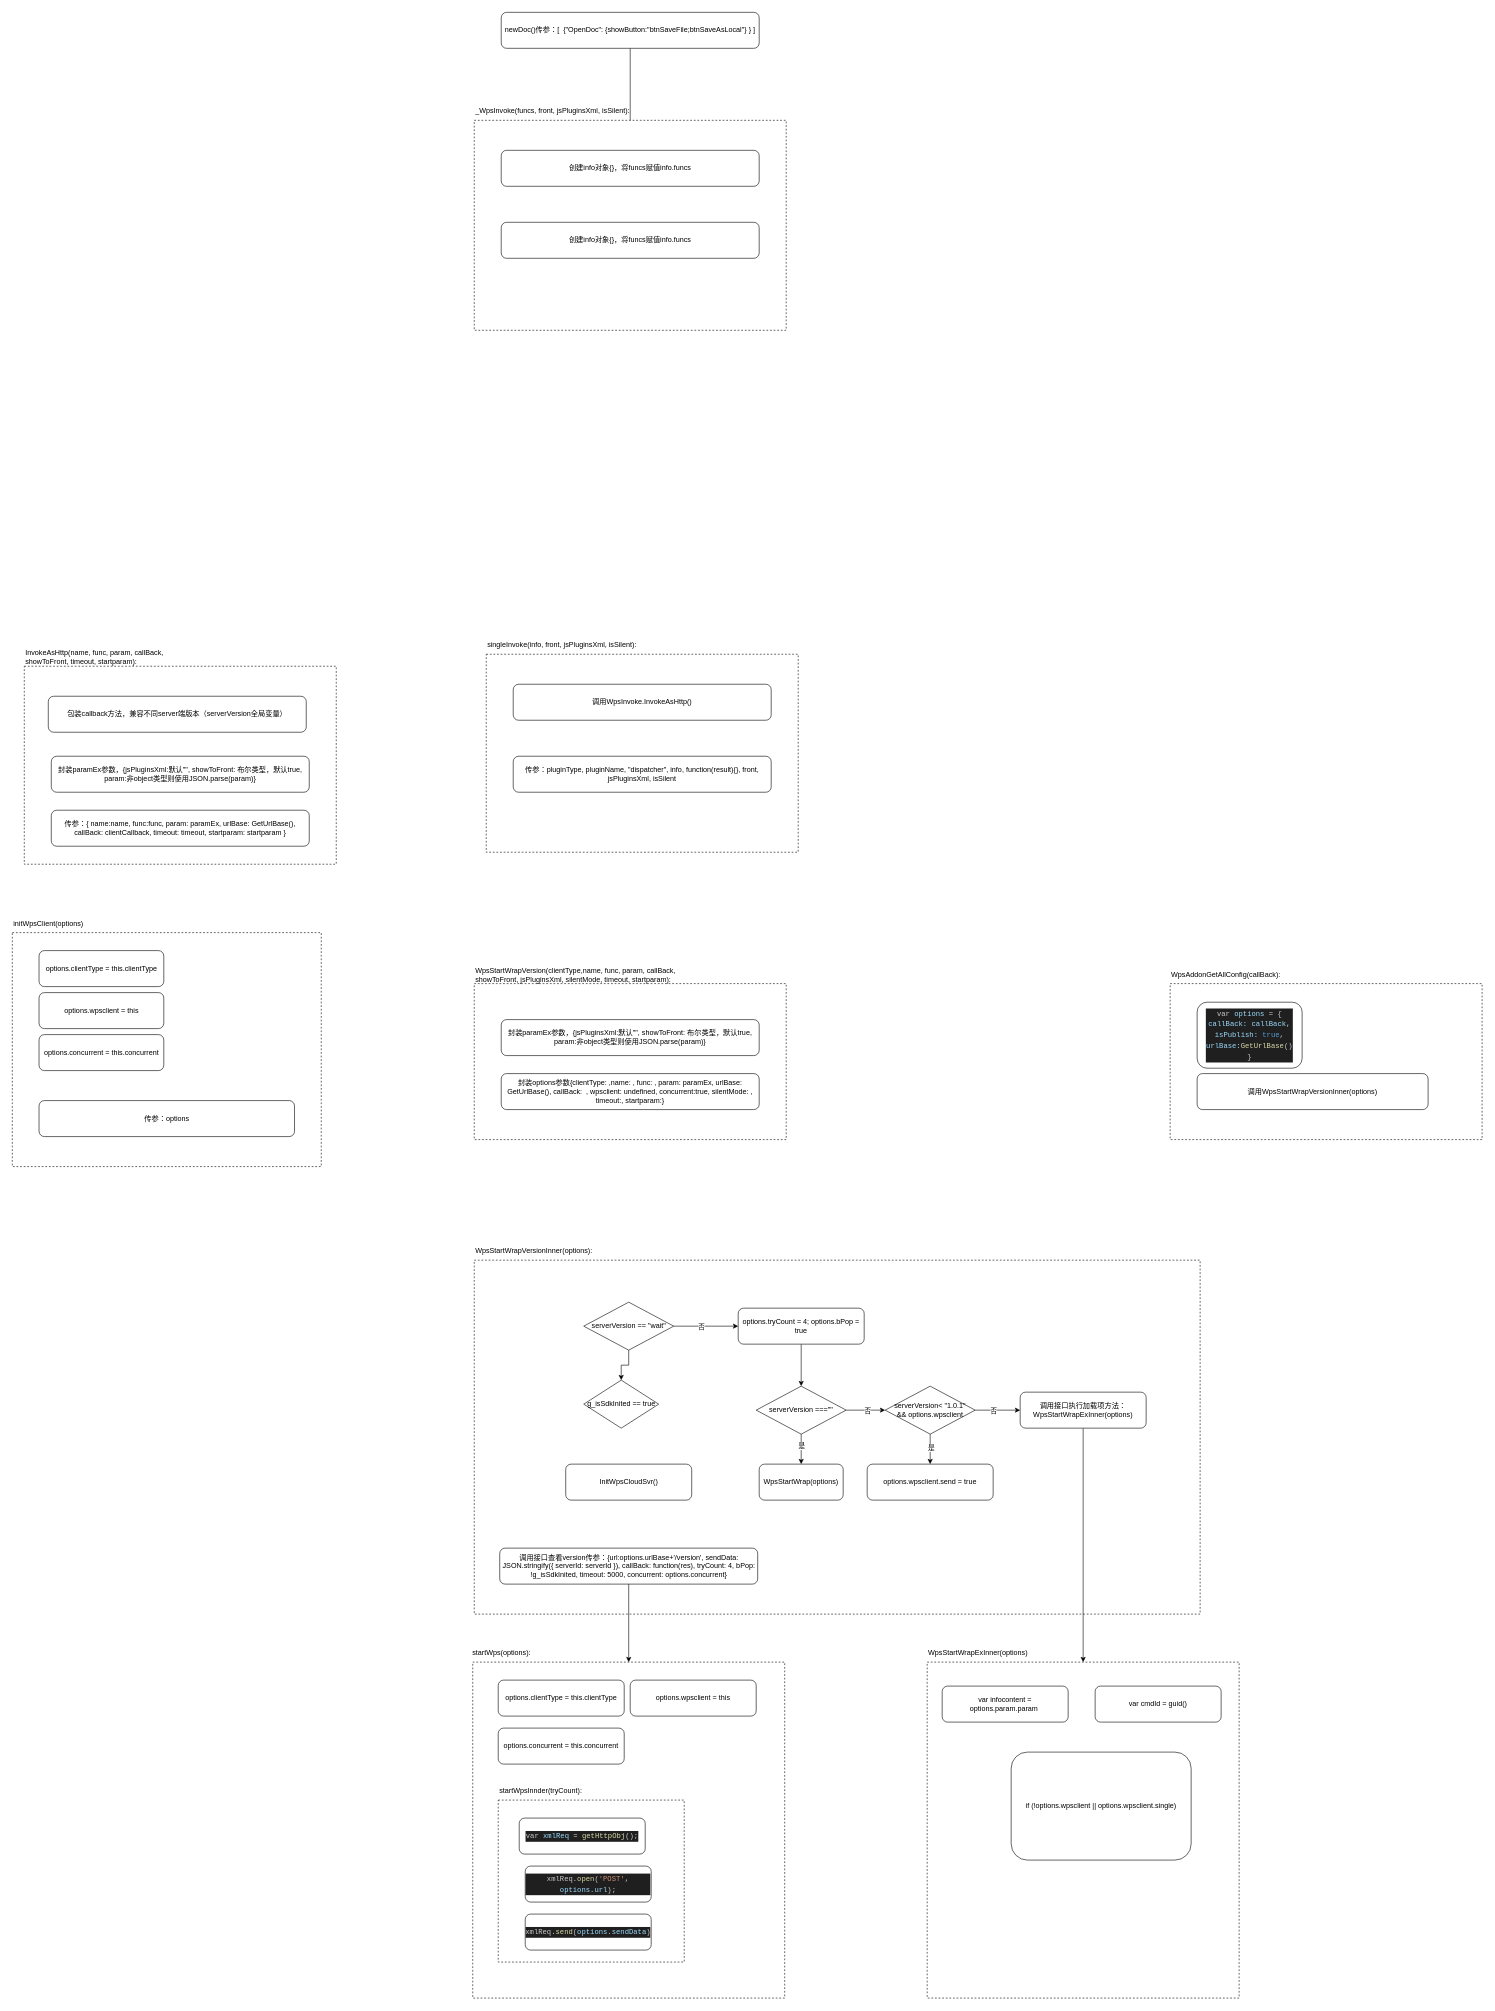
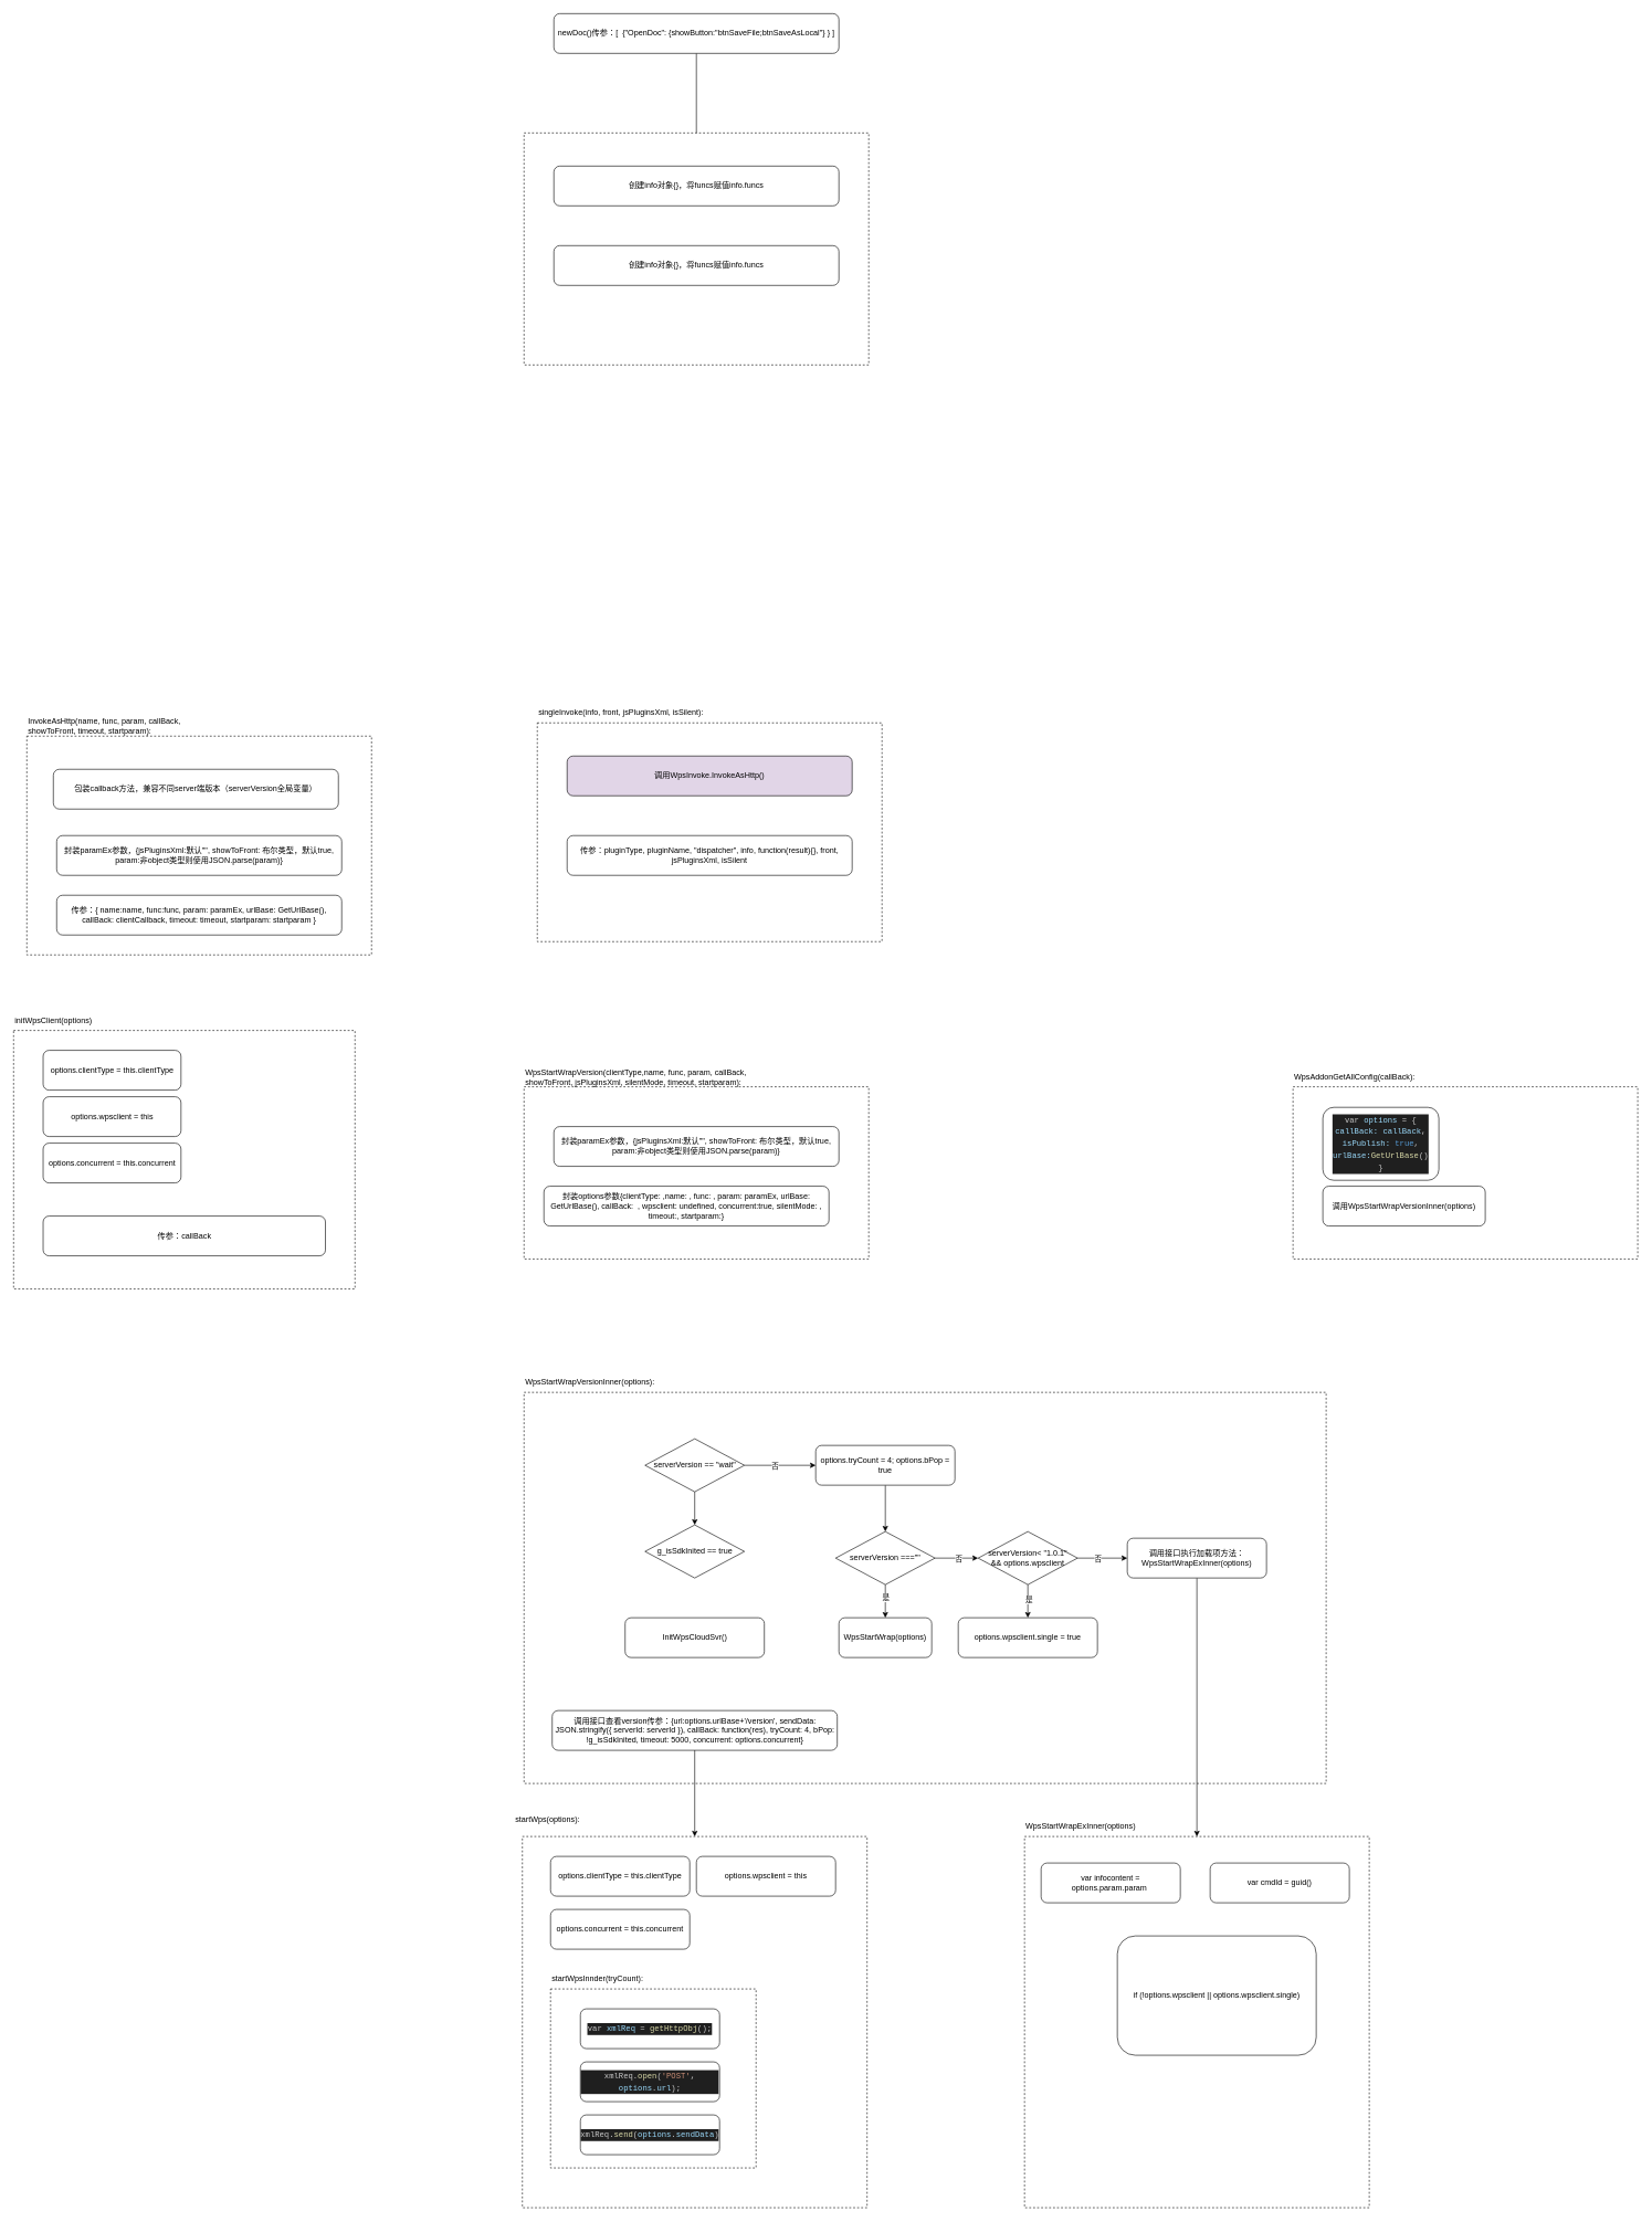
- <mxCell id="65" value="_WpsInvoke(funcs, front, jsPluginsXml, isSilent):" style="text;html=1;strokeColor=none;fillColor=none;align=left;verticalAlign=middle;whiteSpace=wrap;rounded=0;" vertex="1" parent="1"><mxGeometry x="790" y="170" width="390" height="30" as="geometry" /></mxCell>
- <mxCell id="8" value="调用WpsInvoke.InvokeAsHttp()" style="rounded=1;whiteSpace=wrap;html=1;" vertex="1" parent="1"><mxGeometry x="855" y="1140" width="430" height="60" as="geometry" /></mxCell>
+ <mxCell id="8" value="调用WpsInvoke.InvokeAsHttp()" style="rounded=1;whiteSpace=wrap;html=1;fillColor=#e1d5e7;" vertex="1" parent="1"><mxGeometry x="855" y="1140" width="430" height="60" as="geometry" /></mxCell>
- <mxCell id="71" value="封装options参数{clientType: ,name: , func: , param: paramEx, urlBase: GetUrlBase(), callBack:&amp;nbsp; , wpsclient: undefined, concurrent:true, silentMode: , timeout:, startparam:}" style="rounded=1;whiteSpace=wrap;html=1;" vertex="1" parent="68"><mxGeometry x="45" y="180" width="430" height="60" as="geometry" /></mxCell>
+ <mxCell id="71" value="封装options参数{clientType: ,name: , func: , param: paramEx, urlBase: GetUrlBase(), callBack:&amp;nbsp; , wpsclient: undefined, concurrent:true, silentMode: , timeout:, startparam:}" style="rounded=1;whiteSpace=wrap;html=1;" vertex="1" parent="68"><mxGeometry x="30" y="180" width="430" height="60" as="geometry" /></mxCell>
- <mxCell id="76" value="调用WpsStartWrapVersionInner(options)" style="rounded=1;whiteSpace=wrap;html=1;" vertex="1" parent="73"><mxGeometry x="45" y="180" width="385" height="60" as="geometry" /></mxCell>
+ <mxCell id="76" value="调用WpsStartWrapVersionInner(options)" style="rounded=1;whiteSpace=wrap;html=1;" vertex="1" parent="73"><mxGeometry x="45" y="180" width="245" height="60" as="geometry" /></mxCell>
- <mxCell id="20" value="传参：options" style="rounded=1;whiteSpace=wrap;html=1;" vertex="1" parent="16"><mxGeometry x="44.567" y="310" width="425.865" height="60" as="geometry" /></mxCell>
+ <mxCell id="20" value="传参：callBack" style="rounded=1;whiteSpace=wrap;html=1;" vertex="1" parent="16"><mxGeometry x="44.567" y="310" width="425.865" height="60" as="geometry" /></mxCell>
- <mxCell id="63" value="g_isSdkInited == true" style="rhombus;whiteSpace=wrap;html=1;" vertex="1" parent="1"><mxGeometry x="972.5" y="2300" width="125" height="80" as="geometry" /></mxCell>
+ <mxCell id="63" value="g_isSdkInited == true" style="rhombus;whiteSpace=wrap;html=1;" vertex="1" parent="1"><mxGeometry x="972.5" y="2300" width="150" height="80" as="geometry" /></mxCell>
- <mxCell id="60" value="options.wpsclient.send = true" style="rounded=1;whiteSpace=wrap;html=1;" vertex="1" parent="1"><mxGeometry x="1445" y="2440" width="210" height="60" as="geometry" /></mxCell>
+ <mxCell id="60" value="options.wpsclient.single = true" style="rounded=1;whiteSpace=wrap;html=1;" vertex="1" parent="1"><mxGeometry x="1445" y="2440" width="210" height="60" as="geometry" /></mxCell>
- <mxCell id="29" value="startWps(options):" style="text;html=1;strokeColor=none;fillColor=none;align=left;verticalAlign=middle;whiteSpace=wrap;rounded=0;" vertex="1" parent="1"><mxGeometry x="785" y="2740" width="260" height="30" as="geometry" /></mxCell>
+ <mxCell id="29" value="startWps(options):" style="text;html=1;strokeColor=none;fillColor=none;align=left;verticalAlign=middle;whiteSpace=wrap;rounded=0;" vertex="1" parent="1"><mxGeometry x="775" y="2730" width="260" height="30" as="geometry" /></mxCell>
- <mxCell id="26" value="&lt;div style=&quot;color: rgb(204, 204, 204); background-color: rgb(31, 31, 31); font-family: Menlo, Monaco, &amp;quot;Courier New&amp;quot;, monospace; line-height: 18px;&quot;&gt;var &lt;span style=&quot;color: #9cdcfe;&quot;&gt;xmlReq&lt;/span&gt; &lt;span style=&quot;color: #d4d4d4;&quot;&gt;=&lt;/span&gt; &lt;span style=&quot;color: #dcdcaa;&quot;&gt;getHttpObj&lt;/span&gt;();&lt;/div&gt;" style="rounded=1;whiteSpace=wrap;html=1;" vertex="1" parent="23"><mxGeometry x="35" y="60" width="210" height="60" as="geometry" /></mxCell>
+ <mxCell id="26" value="&lt;div style=&quot;color: rgb(204, 204, 204); background-color: rgb(31, 31, 31); font-family: Menlo, Monaco, &amp;quot;Courier New&amp;quot;, monospace; line-height: 18px;&quot;&gt;var &lt;span style=&quot;color: #9cdcfe;&quot;&gt;xmlReq&lt;/span&gt; &lt;span style=&quot;color: #d4d4d4;&quot;&gt;=&lt;/span&gt; &lt;span style=&quot;color: #dcdcaa;&quot;&gt;getHttpObj&lt;/span&gt;();&lt;/div&gt;" style="rounded=1;whiteSpace=wrap;html=1;" vertex="1" parent="23"><mxGeometry x="45" y="60" width="210" height="60" as="geometry" /></mxCell>
